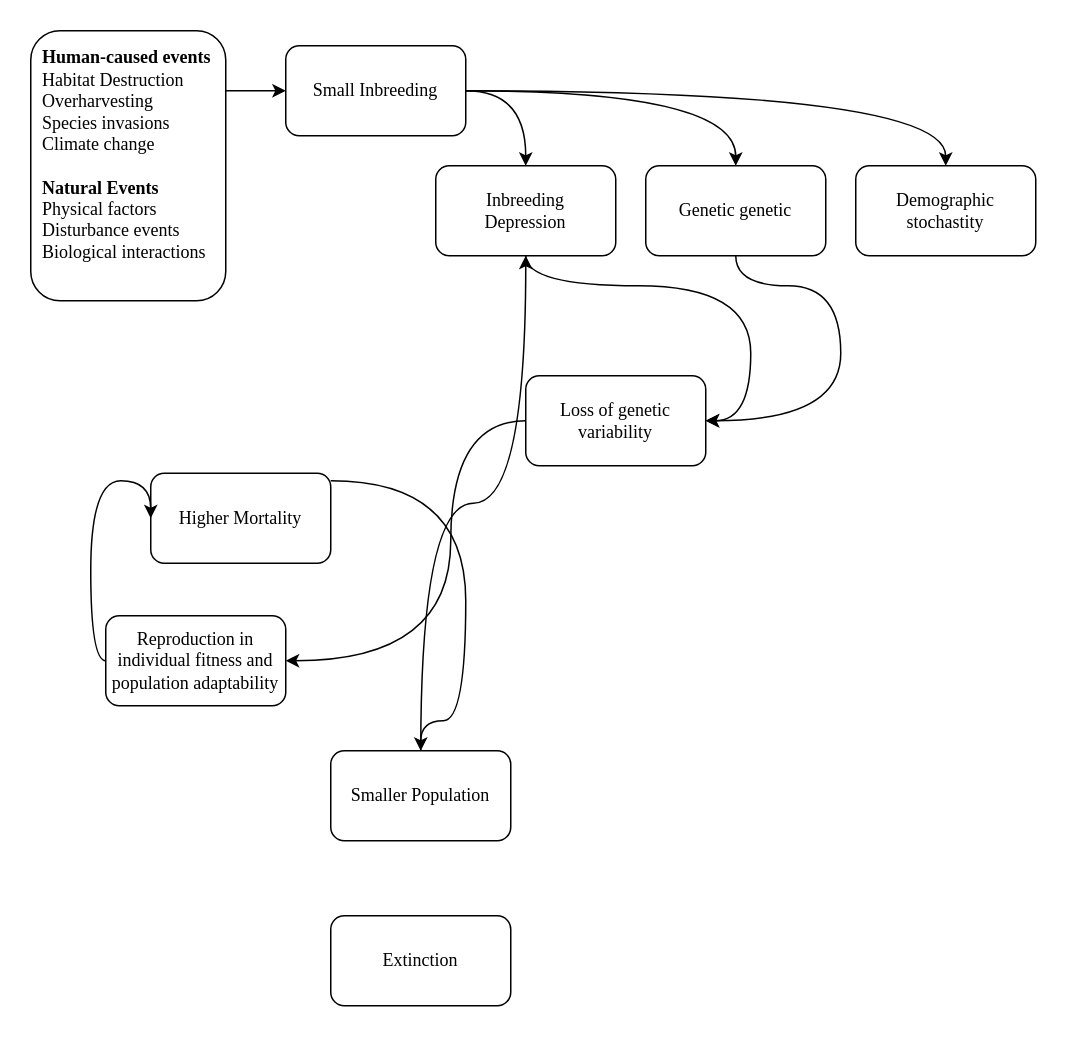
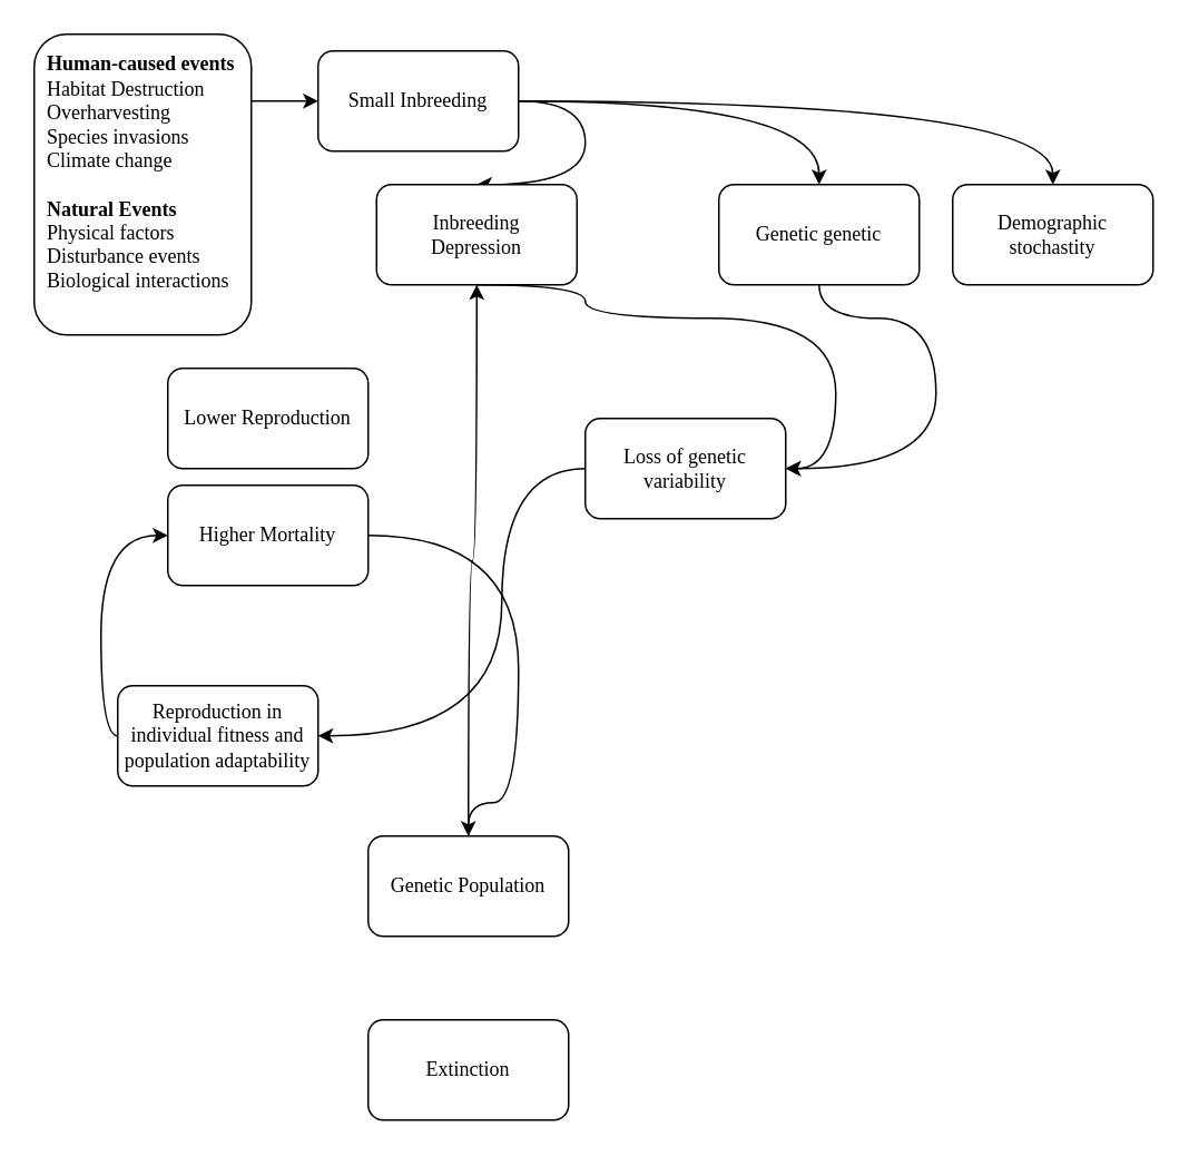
- <mxCell id="7" value="&lt;font face=&quot;Computer Modern&quot;&gt;Inbreeding &lt;br&gt;Depression&lt;br&gt;&lt;/font&gt;" style="rounded=1;whiteSpace=wrap;html=1;" vertex="1" parent="1"><mxGeometry x="290" y="110" width="120" height="60" as="geometry" /></mxCell>
+ <mxCell id="7" value="&lt;font face=&quot;Computer Modern&quot;&gt;Inbreeding &lt;br&gt;Depression&lt;br&gt;&lt;/font&gt;" style="rounded=1;whiteSpace=wrap;html=1;" vertex="1" parent="1"><mxGeometry x="225" y="110" width="120" height="60" as="geometry" /></mxCell>
+ <mxCell id="10" value="&lt;font face=&quot;Computer Modern&quot;&gt;Lower Reproduction&lt;br&gt;&lt;/font&gt;" style="rounded=1;whiteSpace=wrap;html=1;" vertex="1" parent="1"><mxGeometry x="100" y="220" width="120" height="60" as="geometry" /></mxCell>
- <mxCell id="12" value="&lt;font face=&quot;Computer Modern&quot;&gt;Higher Mortality&lt;br&gt;&lt;/font&gt;" style="rounded=1;whiteSpace=wrap;html=1;" vertex="1" parent="1"><mxGeometry x="100" y="315" width="120" height="60" as="geometry" /></mxCell>
+ <mxCell id="12" value="&lt;font face=&quot;Computer Modern&quot;&gt;Higher Mortality&lt;br&gt;&lt;/font&gt;" style="rounded=1;whiteSpace=wrap;html=1;" vertex="1" parent="1"><mxGeometry x="100" y="290" width="120" height="60" as="geometry" /></mxCell>
- <mxCell id="18" value="&lt;font face=&quot;Computer Modern&quot;&gt;Smaller Population&lt;/font&gt;" style="rounded=1;whiteSpace=wrap;html=1;" vertex="1" parent="1"><mxGeometry x="220" y="500" width="120" height="60" as="geometry" /></mxCell>
+ <mxCell id="18" value="&lt;font face=&quot;Computer Modern&quot;&gt;Genetic Population&lt;/font&gt;" style="rounded=1;whiteSpace=wrap;html=1;" vertex="1" parent="1"><mxGeometry x="220" y="500" width="120" height="60" as="geometry" /></mxCell>
